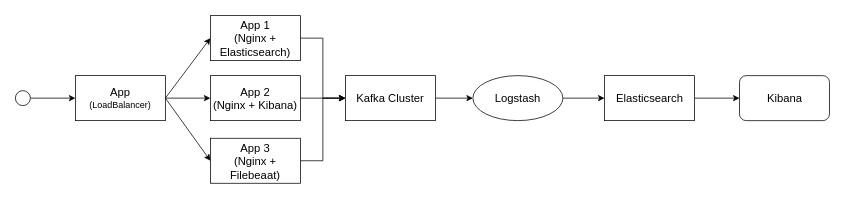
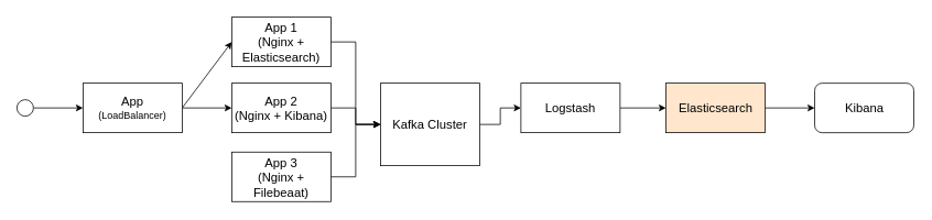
- <mxCell id="20" value="&lt;span style=&quot;font-size: 15px;&quot;&gt;Kafka Cluster&lt;/span&gt;" style="rounded=0;whiteSpace=wrap;html=1;" vertex="1" parent="1"><mxGeometry x="460" y="100" width="120" height="60" as="geometry" /></mxCell>
+ <mxCell id="20" value="&lt;span style=&quot;font-size: 15px;&quot;&gt;Kafka Cluster&lt;/span&gt;" style="rounded=0;whiteSpace=wrap;html=1;" vertex="1" parent="1"><mxGeometry x="460" y="100" width="120" height="100" as="geometry" /></mxCell>
- <mxCell id="15" value="&lt;span style=&quot;font-size: 15px;&quot;&gt;Logstash&lt;/span&gt;" style="ellipse;whiteSpace=wrap;html=1;" parent="1" vertex="1"><mxGeometry x="630" y="100" width="120" height="60" as="geometry" /></mxCell>
+ <mxCell id="15" value="&lt;span style=&quot;font-size: 15px;&quot;&gt;Logstash&lt;/span&gt;" style="rounded=0;whiteSpace=wrap;html=1;" parent="1" vertex="1"><mxGeometry x="630" y="100" width="120" height="60" as="geometry" /></mxCell>
- <mxCell id="17" value="&lt;span style=&quot;font-size: 15px;&quot;&gt;Elasticsearch&lt;/span&gt;" style="rounded=0;whiteSpace=wrap;html=1;" parent="1" vertex="1"><mxGeometry x="805.5" y="100" width="120" height="60" as="geometry" /></mxCell>
+ <mxCell id="17" value="&lt;span style=&quot;font-size: 15px;&quot;&gt;Elasticsearch&lt;/span&gt;" style="rounded=0;whiteSpace=wrap;html=1;fillColor=#ffe6cc;" parent="1" vertex="1"><mxGeometry x="805.5" y="100" width="120" height="60" as="geometry" /></mxCell>
- <mxCell id="10" style="rounded=0;orthogonalLoop=1;jettySize=auto;html=1;exitX=1;exitY=0.5;exitDx=0;exitDy=0;entryX=0;entryY=0.5;entryDx=0;entryDy=0;" parent="1" source="11" target="7" edge="1"><mxGeometry relative="1" as="geometry" /></mxCell>
